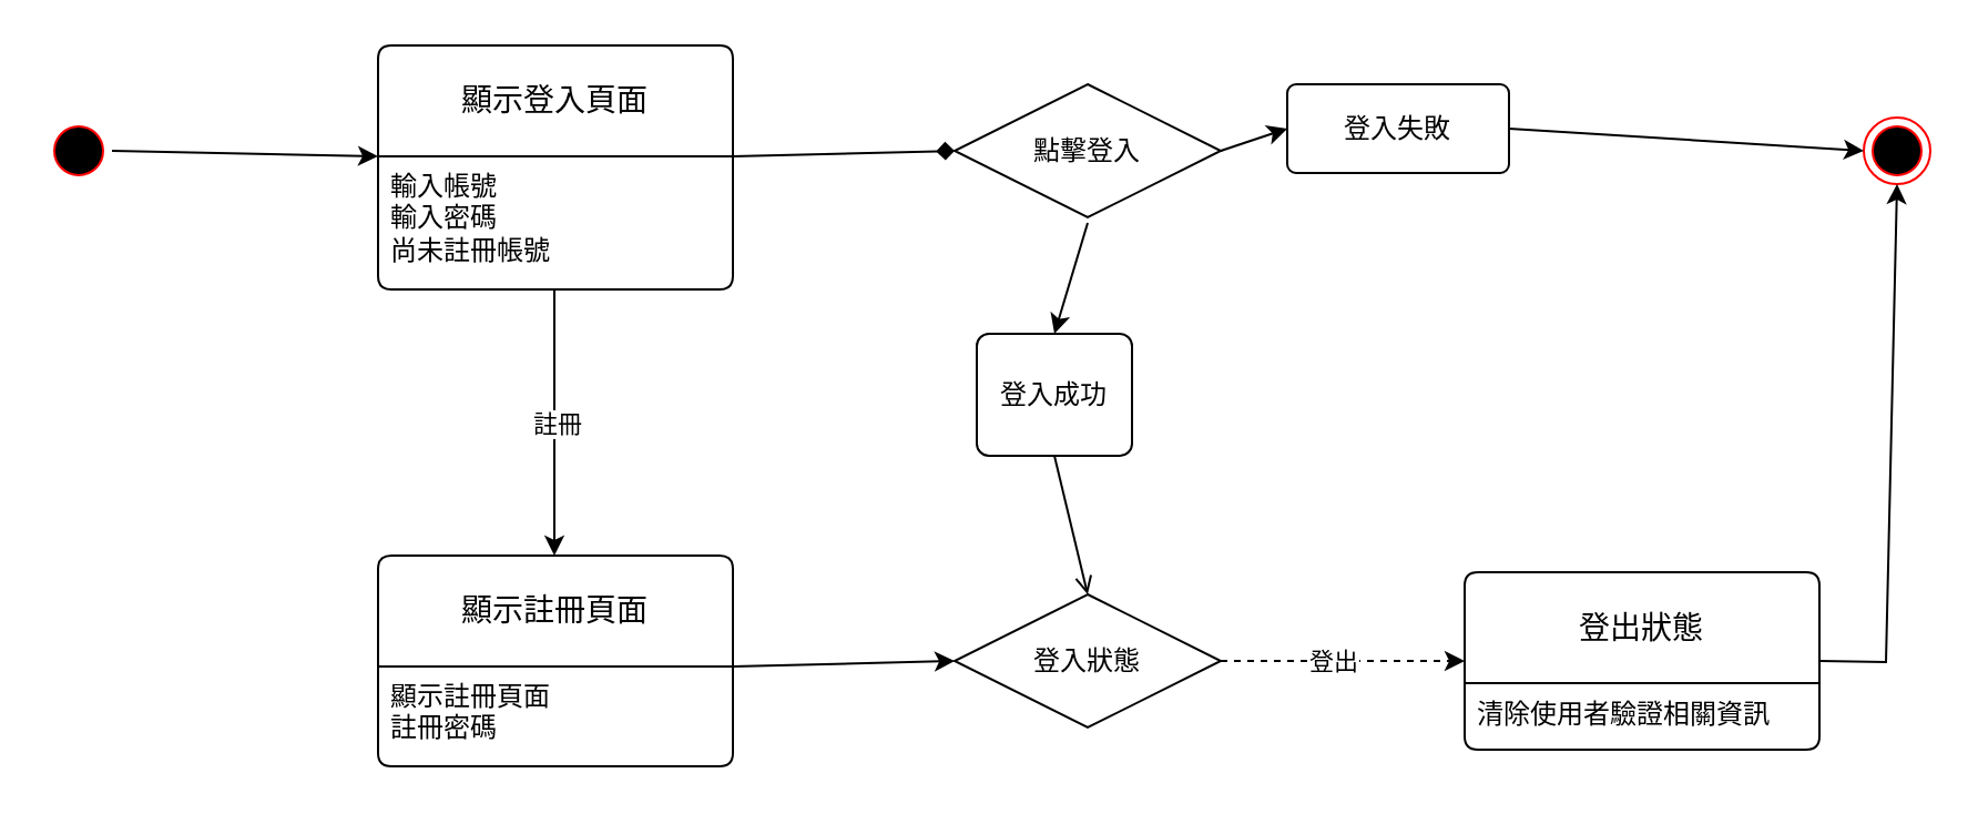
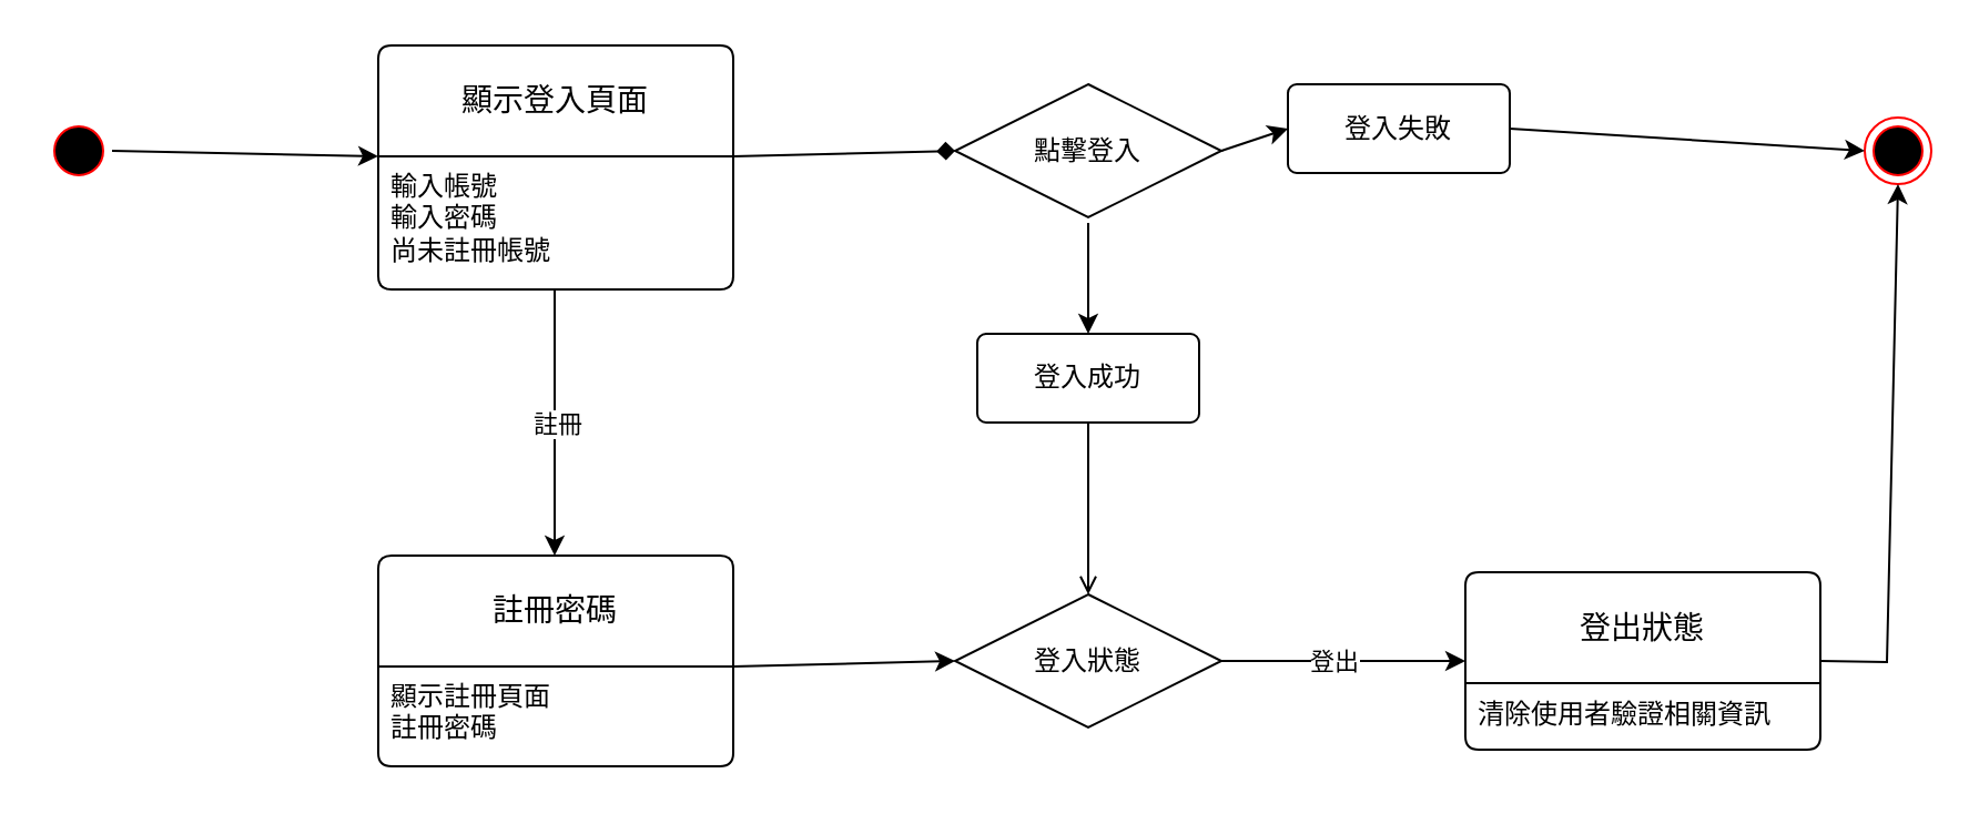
- <mxCell id="8" value="登入成功" style="rounded=1;arcSize=10;whiteSpace=wrap;html=1;align=center;" parent="1" vertex="1"><mxGeometry x="440" y="150" width="70" height="55" as="geometry" /></mxCell>
+ <mxCell id="8" value="登入成功" style="rounded=1;arcSize=10;whiteSpace=wrap;html=1;align=center;" parent="1" vertex="1"><mxGeometry x="440" y="150" width="100" height="40" as="geometry" /></mxCell>
- <mxCell id="3" value="顯示註冊頁面" style="swimlane;childLayout=stackLayout;horizontal=1;startSize=50;horizontalStack=0;rounded=1;fontSize=14;fontStyle=0;strokeWidth=1;resizeParent=0;resizeLast=1;shadow=0;align=center;arcSize=4;whiteSpace=wrap;html=1;" parent="1" vertex="1"><mxGeometry x="170" y="250" width="160" height="95" as="geometry" /></mxCell>
+ <mxCell id="3" value="註冊密碼" style="swimlane;childLayout=stackLayout;horizontal=1;startSize=50;horizontalStack=0;rounded=1;fontSize=14;fontStyle=0;strokeWidth=1;resizeParent=0;resizeLast=1;shadow=0;align=center;arcSize=4;whiteSpace=wrap;html=1;" parent="1" vertex="1"><mxGeometry x="170" y="250" width="160" height="95" as="geometry" /></mxCell>
- <mxCell id="22" value="" style="endArrow=classic;html=1;rounded=0;entryX=0;entryY=0.5;entryDx=0;entryDy=0;exitX=1;exitY=0.5;exitDx=0;exitDy=0;dashed=1;" edge="1" parent="1" source="15" target="18"><mxGeometry relative="1" as="geometry"><mxPoint x="390" y="380" as="sourcePoint" /><mxPoint x="570" y="380" as="targetPoint" /><Array as="points" /></mxGeometry></mxCell>
+ <mxCell id="22" value="" style="endArrow=classic;html=1;rounded=0;entryX=0;entryY=0.5;entryDx=0;entryDy=0;exitX=1;exitY=0.5;exitDx=0;exitDy=0;" edge="1" parent="1" source="15" target="18"><mxGeometry relative="1" as="geometry"><mxPoint x="390" y="380" as="sourcePoint" /><mxPoint x="570" y="380" as="targetPoint" /><Array as="points" /></mxGeometry></mxCell>
